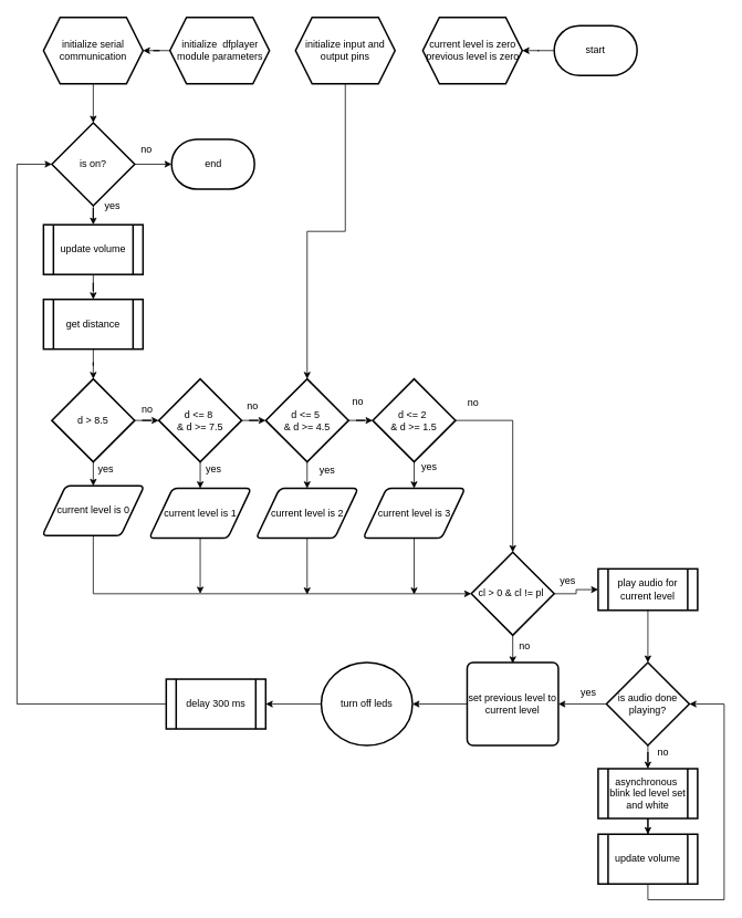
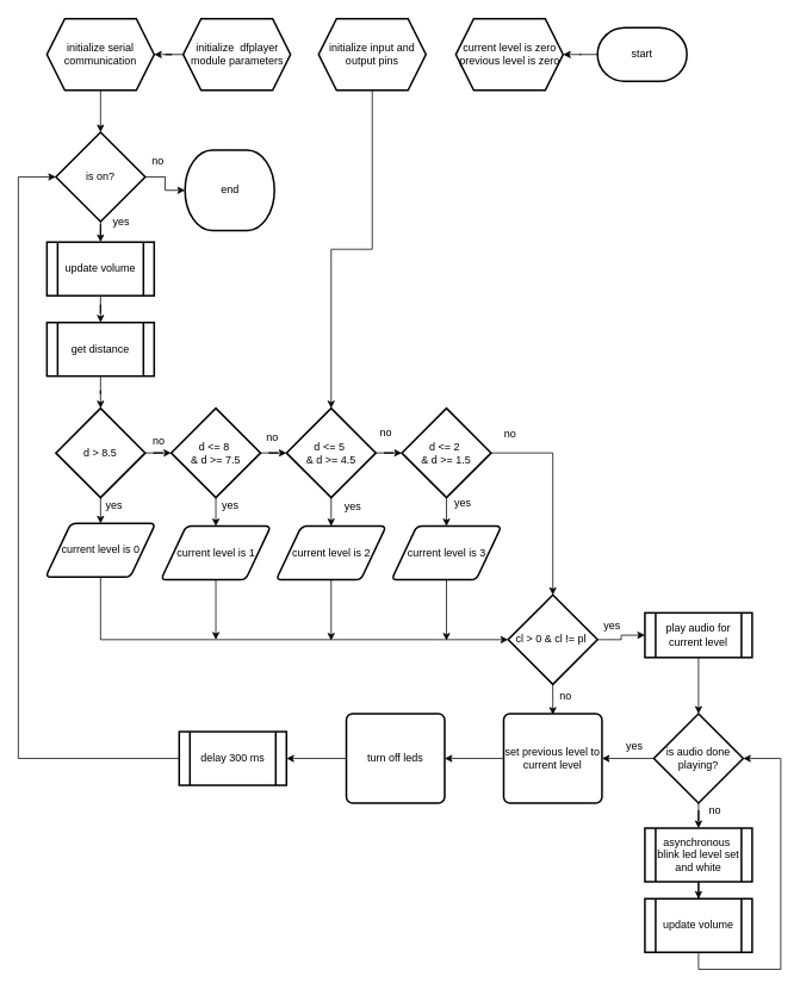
- <mxCell id="63" value="end" style="strokeWidth=2;html=1;shape=mxgraph.flowchart.terminator;whiteSpace=wrap;" vertex="1" parent="1"><mxGeometry x="206.5" y="167" width="100" height="60" as="geometry" /></mxCell>
+ <mxCell id="63" value="end" style="strokeWidth=2;html=1;shape=mxgraph.flowchart.terminator;whiteSpace=wrap;" vertex="1" parent="1"><mxGeometry x="206.5" y="167" width="100" height="90" as="geometry" /></mxCell>
- <mxCell id="70" value="turn off leds" style="ellipse;whiteSpace=wrap;html=1;absoluteArcSize=1;arcSize=14;strokeWidth=2;" vertex="1" parent="1"><mxGeometry x="387" y="798" width="110" height="100" as="geometry" /></mxCell>
+ <mxCell id="70" value="turn off leds" style="rounded=1;whiteSpace=wrap;html=1;absoluteArcSize=1;arcSize=14;strokeWidth=2;" vertex="1" parent="1"><mxGeometry x="387" y="798" width="110" height="100" as="geometry" /></mxCell>
